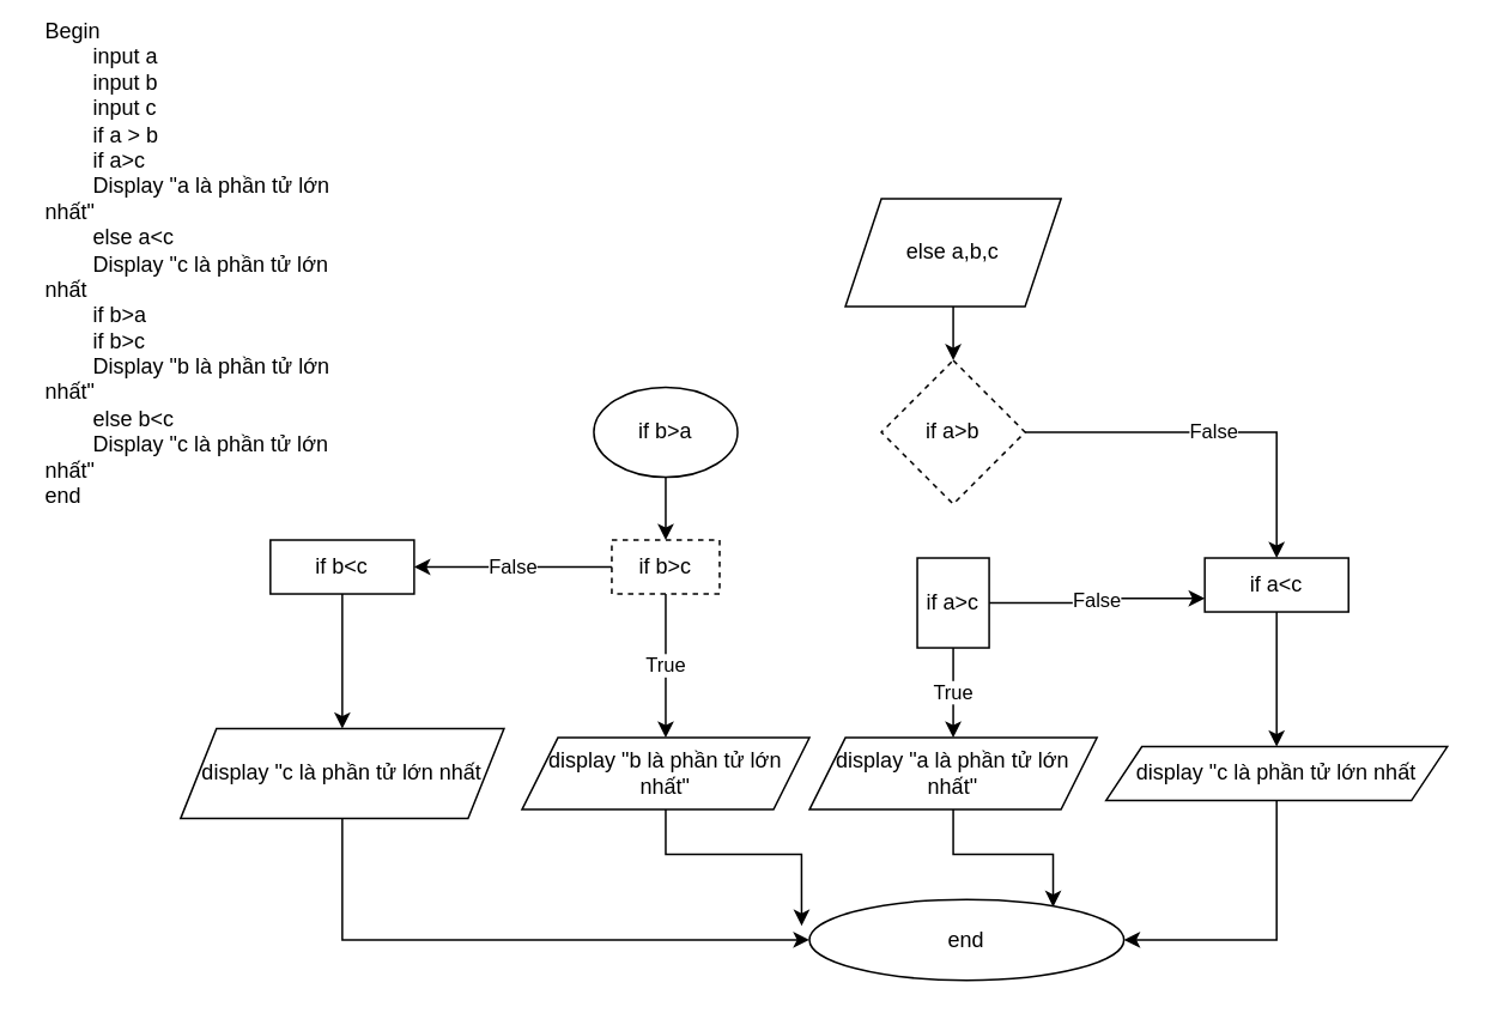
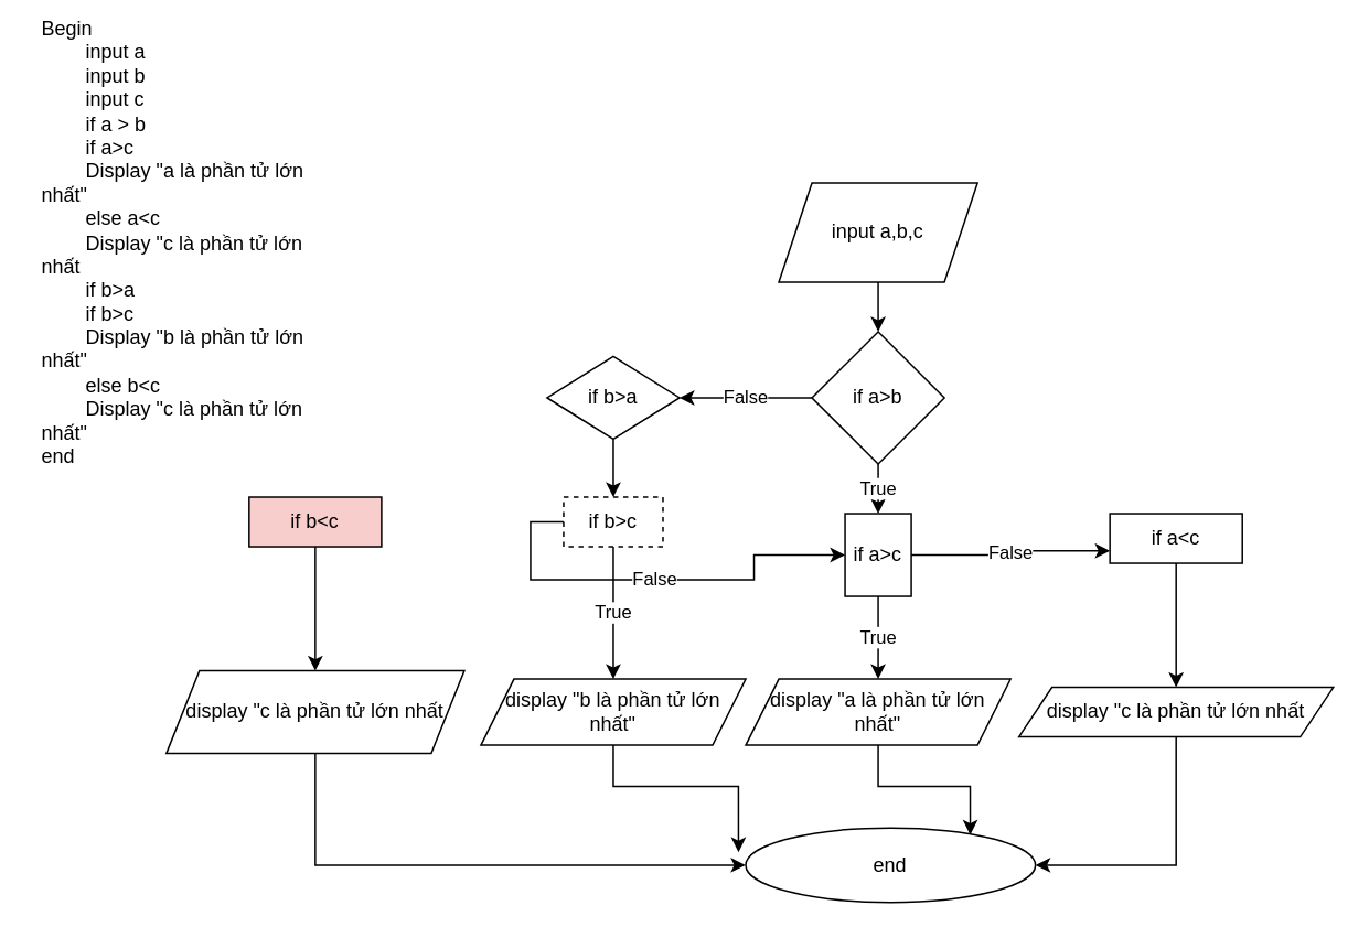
- <mxCell id="4" value="else a,b,c" style="shape=parallelogram;perimeter=parallelogramPerimeter;whiteSpace=wrap;html=1;fixedSize=1;" parent="1" vertex="1"><mxGeometry x="470" y="110" width="120" height="60" as="geometry" /></mxCell>
+ <mxCell id="4" value="input a,b,c" style="shape=parallelogram;perimeter=parallelogramPerimeter;whiteSpace=wrap;html=1;fixedSize=1;" parent="1" vertex="1"><mxGeometry x="470" y="110" width="120" height="60" as="geometry" /></mxCell>
- <mxCell id="18" value="if b&amp;gt;a" style="ellipse;whiteSpace=wrap;html=1;" parent="1" vertex="1"><mxGeometry x="330" y="215" width="80" height="50" as="geometry" /></mxCell>
+ <mxCell id="18" value="if b&amp;gt;a" style="rhombus;whiteSpace=wrap;html=1;" parent="1" vertex="1"><mxGeometry x="330" y="215" width="80" height="50" as="geometry" /></mxCell>
- <mxCell id="7" value="if a&amp;gt;b" style="rhombus;whiteSpace=wrap;html=1;dashed=1;" parent="1" vertex="1"><mxGeometry x="490" y="200" width="80" height="80" as="geometry" /></mxCell>
+ <mxCell id="7" value="if a&amp;gt;b" style="rhombus;whiteSpace=wrap;html=1;" parent="1" vertex="1"><mxGeometry x="490" y="200" width="80" height="80" as="geometry" /></mxCell>
- <mxCell id="6" value="False" style="edgeStyle=orthogonalEdgeStyle;rounded=0;orthogonalLoop=1;jettySize=auto;html=1;" parent="1" source="7" target="14" edge="1"><mxGeometry relative="1" as="geometry" /></mxCell>
+ <mxCell id="6" value="False" style="edgeStyle=orthogonalEdgeStyle;rounded=0;orthogonalLoop=1;jettySize=auto;html=1;" parent="1" source="7" target="18" edge="1"><mxGeometry relative="1" as="geometry" /></mxCell>
+ <mxCell id="5" value="True" style="edgeStyle=orthogonalEdgeStyle;rounded=0;orthogonalLoop=1;jettySize=auto;html=1;" parent="1" source="7" target="10" edge="1"><mxGeometry relative="1" as="geometry" /></mxCell>
- <mxCell id="25" value="if b&amp;lt;c" style="whiteSpace=wrap;html=1;" parent="1" vertex="1"><mxGeometry x="150" y="300" width="80" height="30" as="geometry" /></mxCell>
+ <mxCell id="25" value="if b&amp;lt;c" style="whiteSpace=wrap;html=1;fillColor=#f8cecc;" parent="1" vertex="1"><mxGeometry x="150" y="300" width="80" height="30" as="geometry" /></mxCell>
- <mxCell id="20" value="False" style="edgeStyle=orthogonalEdgeStyle;rounded=0;orthogonalLoop=1;jettySize=auto;html=1;exitX=0;exitY=0.5;exitDx=0;exitDy=0;" edge="1" parent="1" source="21" target="25"><mxGeometry relative="1" as="geometry" /></mxCell>
+ <mxCell id="20" value="False" style="edgeStyle=orthogonalEdgeStyle;rounded=0;orthogonalLoop=1;jettySize=auto;html=1;exitX=0;exitY=0.5;exitDx=0;exitDy=0;" edge="1" parent="1" source="21" target="10"><mxGeometry relative="1" as="geometry" /></mxCell>
